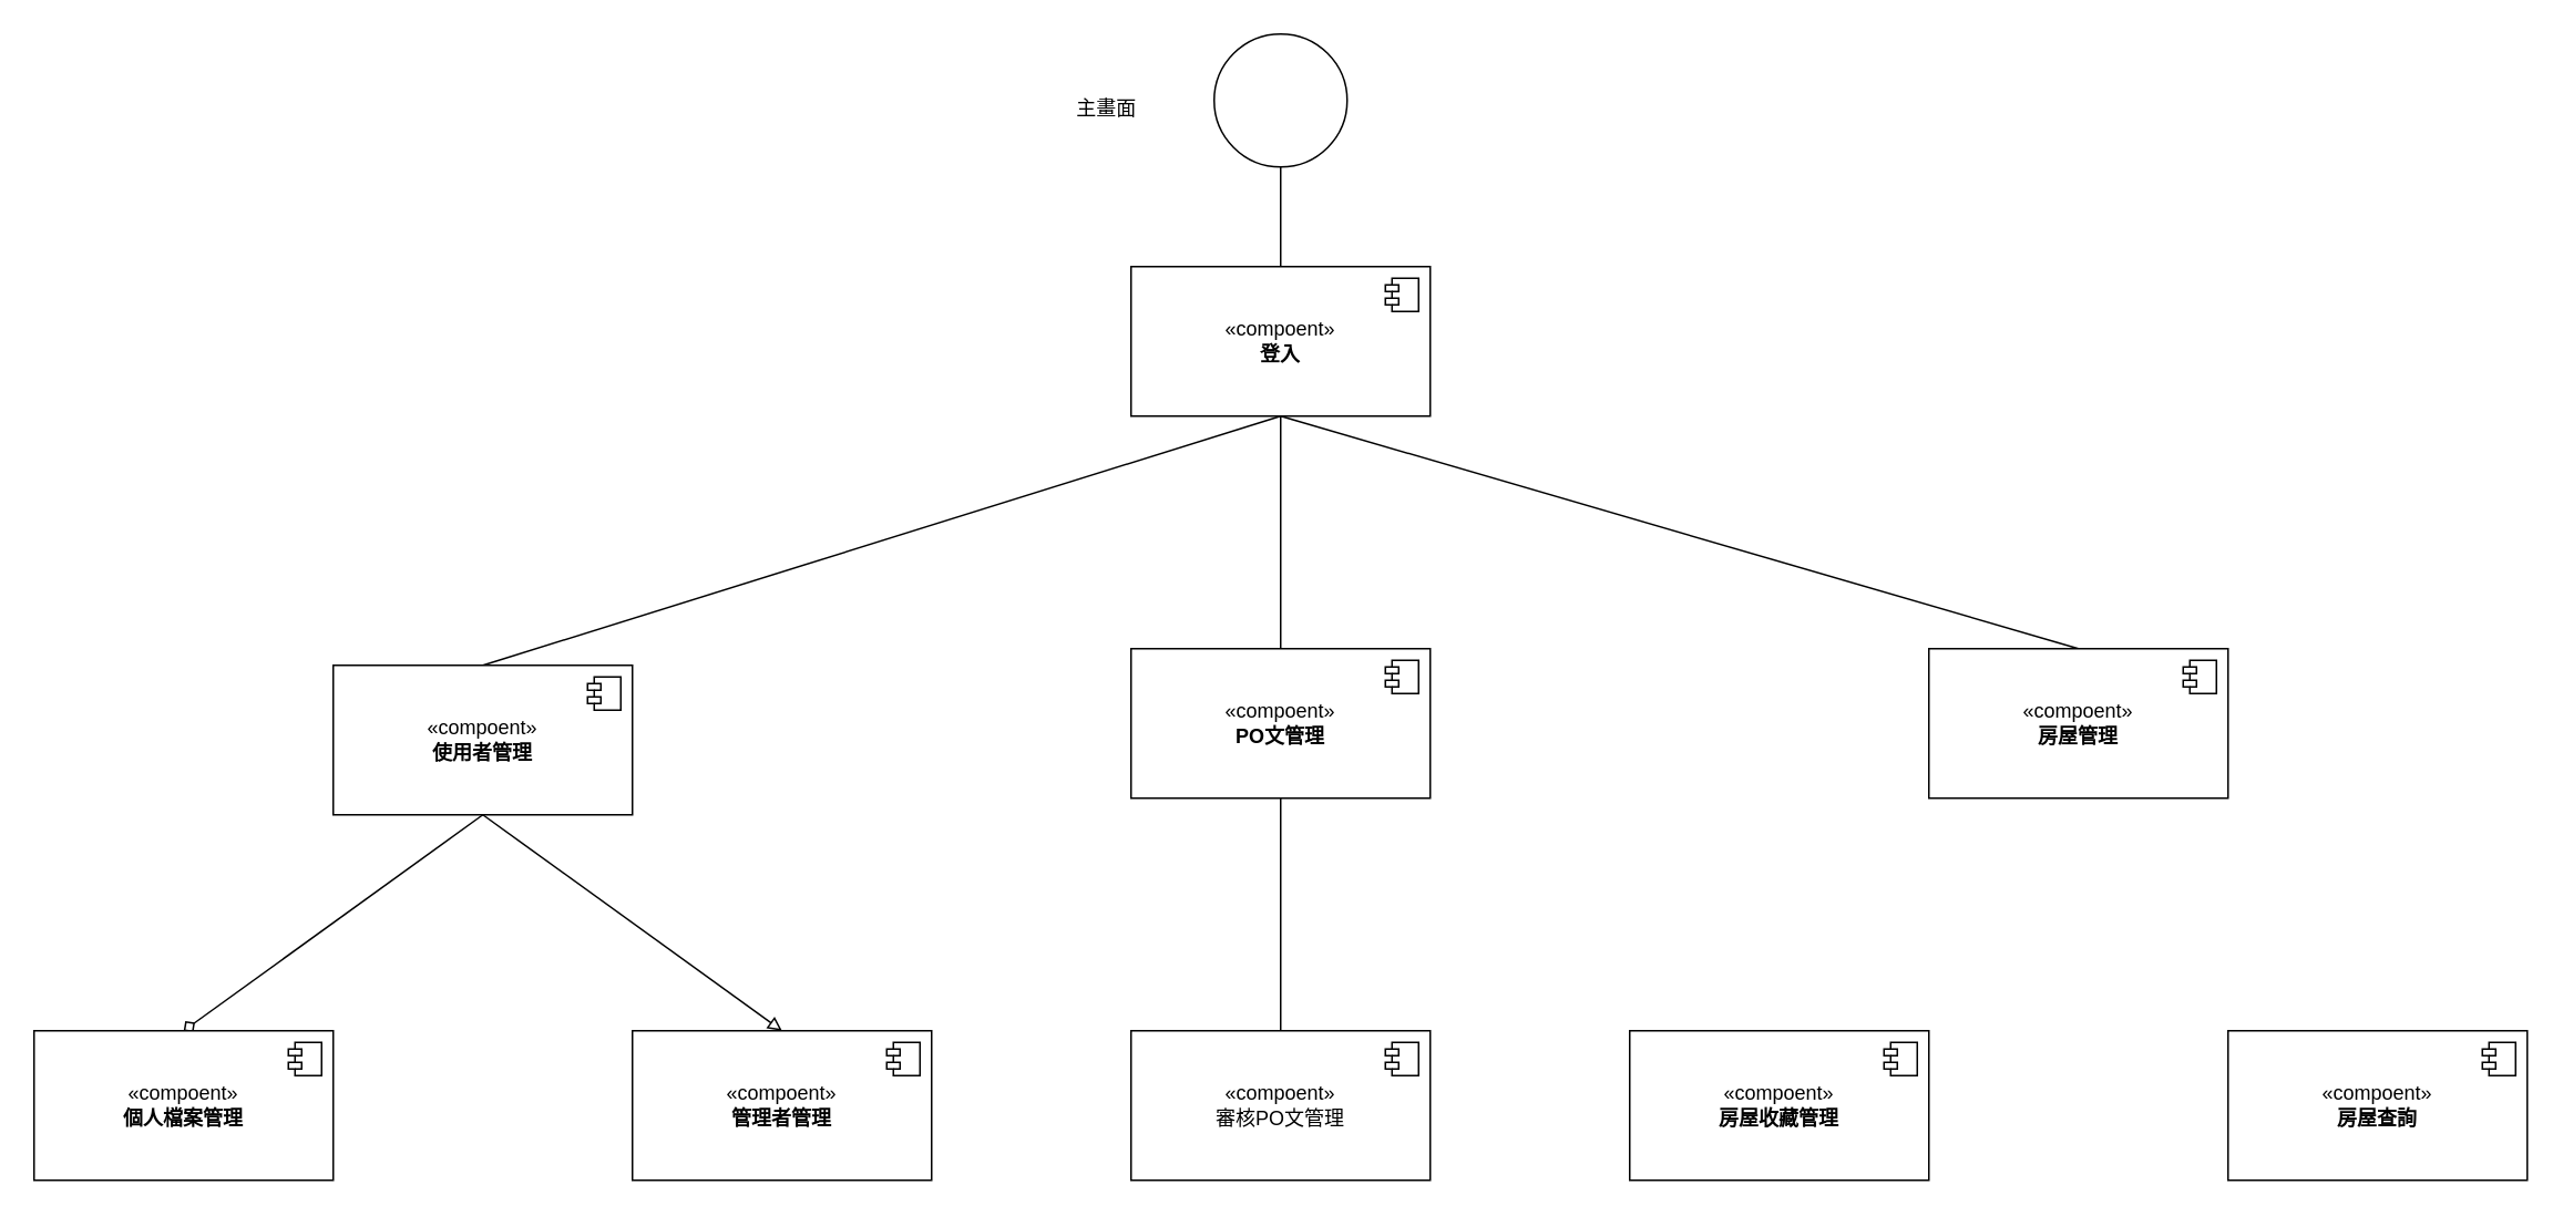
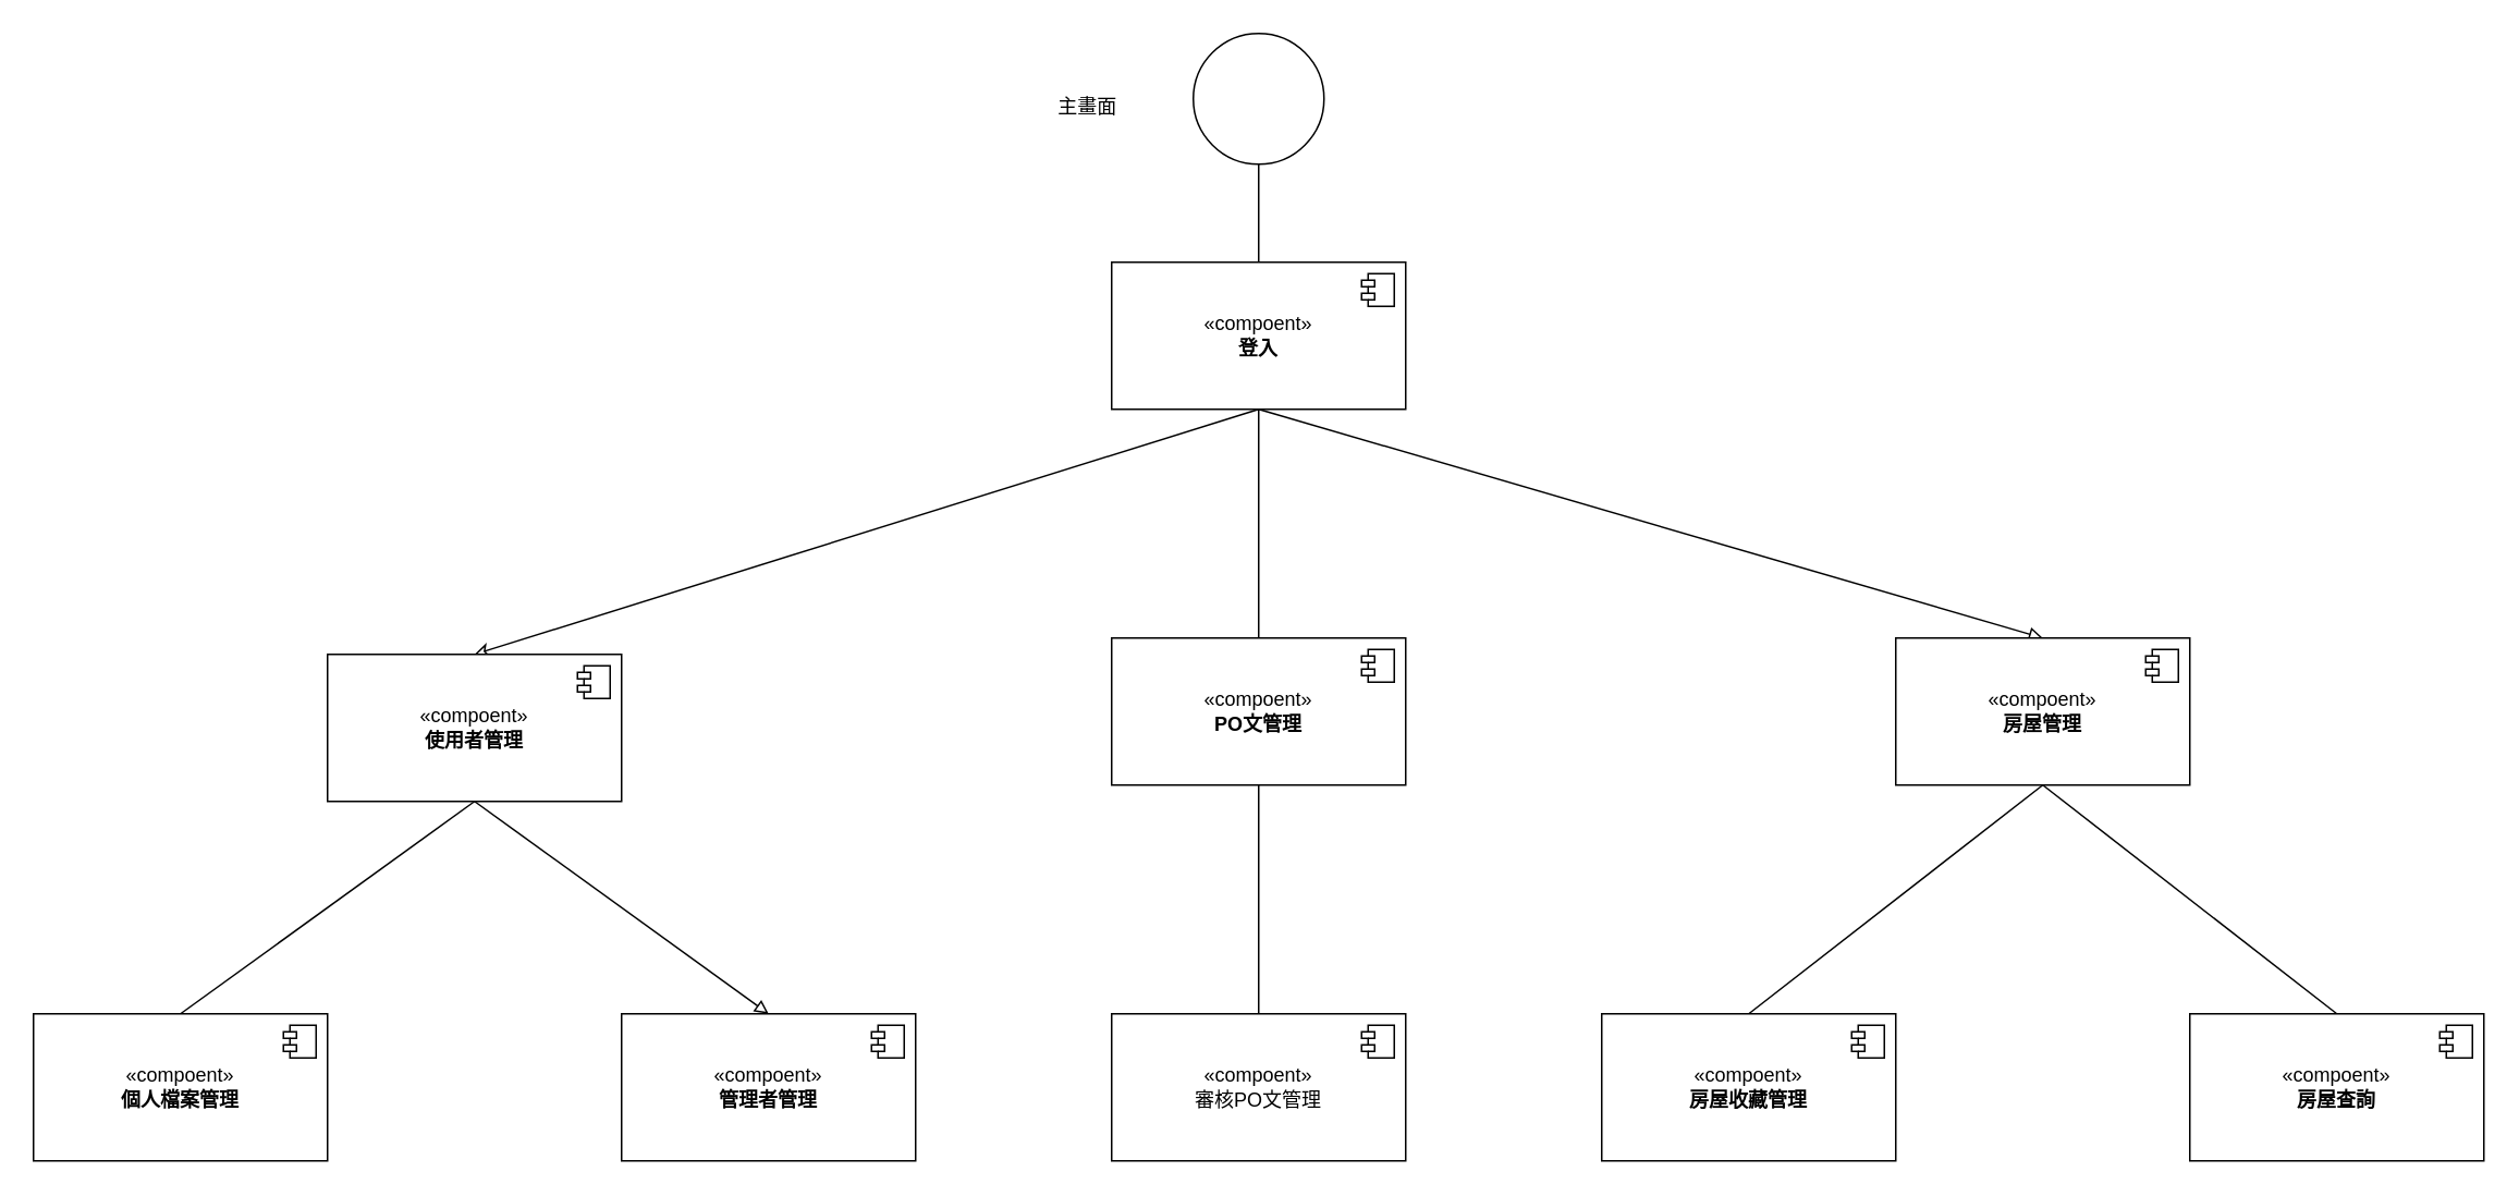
- <mxCell id="6" style="rounded=0;orthogonalLoop=1;jettySize=auto;html=1;exitX=0.5;exitY=1;exitDx=0;exitDy=0;entryX=0.5;entryY=0;entryDx=0;entryDy=0;endArrow=none;endFill=0;" parent="1" source="7" target="17" edge="1"><mxGeometry relative="1" as="geometry" /></mxCell>
+ <mxCell id="6" style="rounded=0;orthogonalLoop=1;jettySize=auto;html=1;exitX=0.5;exitY=1;exitDx=0;exitDy=0;entryX=0.5;entryY=0;entryDx=0;entryDy=0;endArrow=block;endFill=0;" parent="1" source="7" target="17" edge="1"><mxGeometry relative="1" as="geometry" /></mxCell>
- <mxCell id="4" style="rounded=0;orthogonalLoop=1;jettySize=auto;html=1;exitX=0.5;exitY=1;exitDx=0;exitDy=0;entryX=0.5;entryY=0;entryDx=0;entryDy=0;endArrow=none;endFill=0;" parent="1" source="7" target="13" edge="1"><mxGeometry relative="1" as="geometry" /></mxCell>
+ <mxCell id="4" style="rounded=0;orthogonalLoop=1;jettySize=auto;html=1;exitX=0.5;exitY=1;exitDx=0;exitDy=0;entryX=0.5;entryY=0;entryDx=0;entryDy=0;endArrow=classic;endFill=0;" parent="1" source="7" target="13" edge="1"><mxGeometry relative="1" as="geometry" /></mxCell>
+ <mxCell id="15" style="rounded=0;orthogonalLoop=1;jettySize=auto;html=1;exitX=0.5;exitY=1;exitDx=0;exitDy=0;entryX=0.5;entryY=0;entryDx=0;entryDy=0;endArrow=none;endFill=0;" parent="1" source="17" target="26" edge="1"><mxGeometry relative="1" as="geometry" /></mxCell>
+ <mxCell id="16" style="rounded=0;orthogonalLoop=1;jettySize=auto;html=1;exitX=0.5;exitY=1;exitDx=0;exitDy=0;entryX=0.5;entryY=0;entryDx=0;entryDy=0;endArrow=none;endFill=0;" parent="1" source="17" target="28" edge="1"><mxGeometry relative="1" as="geometry" /></mxCell>
- <mxCell id="11" style="rounded=0;orthogonalLoop=1;jettySize=auto;html=1;exitX=0.5;exitY=1;exitDx=0;exitDy=0;entryX=0.5;entryY=0;entryDx=0;entryDy=0;endArrow=diamond;endFill=0;" parent="1" source="13" target="22" edge="1"><mxGeometry relative="1" as="geometry" /></mxCell>
+ <mxCell id="11" style="rounded=0;orthogonalLoop=1;jettySize=auto;html=1;exitX=0.5;exitY=1;exitDx=0;exitDy=0;entryX=0.5;entryY=0;entryDx=0;entryDy=0;endArrow=none;endFill=0;" parent="1" source="13" target="22" edge="1"><mxGeometry relative="1" as="geometry" /></mxCell>
